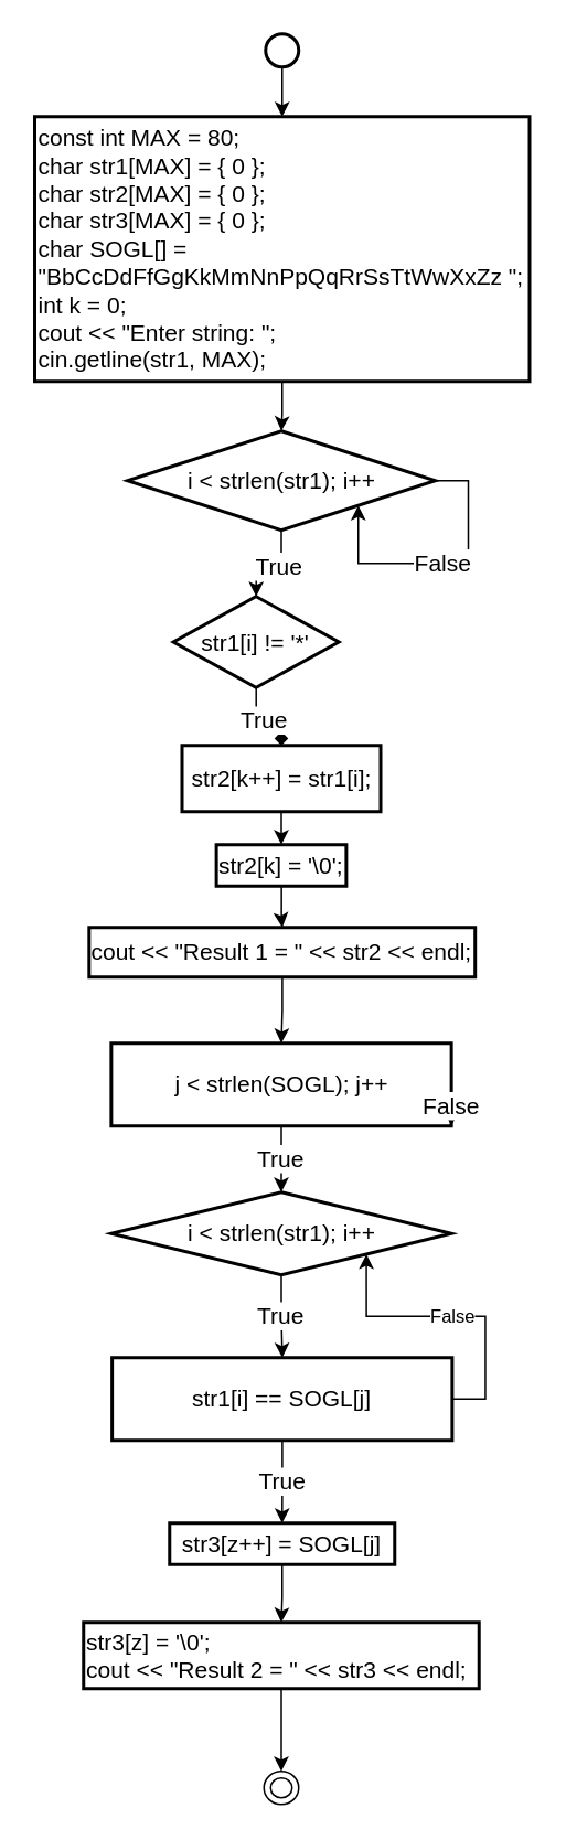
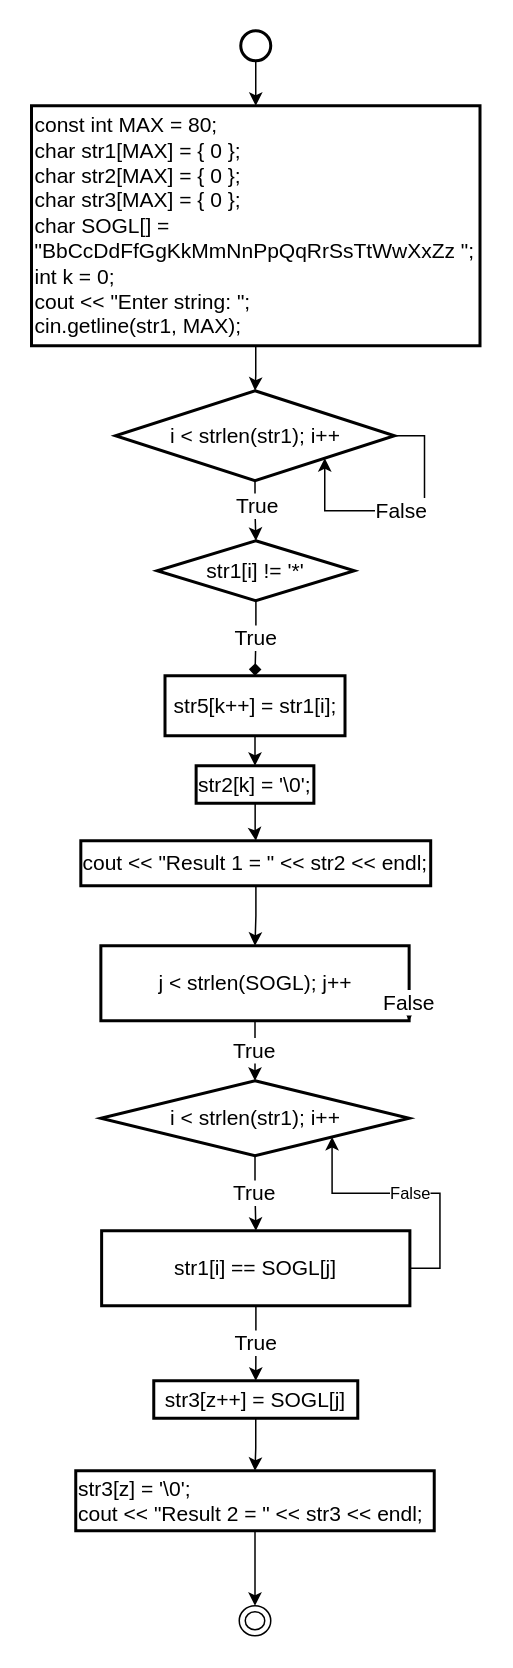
- <mxCell id="11" value="str1[i] != '*'" style="rhombus;whiteSpace=wrap;html=1;fontSize=14;align=center;strokeWidth=2;" vertex="1" parent="1"><mxGeometry x="104.25" y="360" width="100" height="55" as="geometry" /></mxCell>
+ <mxCell id="11" value="str1[i] != '*'" style="rhombus;whiteSpace=wrap;html=1;fontSize=14;align=center;strokeWidth=2;" vertex="1" parent="1"><mxGeometry x="104.25" y="360" width="131.5" height="40" as="geometry" /></mxCell>
- <mxCell id="13" value="str2[k++] = str1[i];" style="whiteSpace=wrap;html=1;fontSize=14;strokeWidth=2;" vertex="1" parent="1"><mxGeometry x="109.5" y="450" width="120" height="40" as="geometry" /></mxCell>
+ <mxCell id="13" value="str5[k++] = str1[i];" style="whiteSpace=wrap;html=1;fontSize=14;strokeWidth=2;" vertex="1" parent="1"><mxGeometry x="109.5" y="450" width="120" height="40" as="geometry" /></mxCell>
